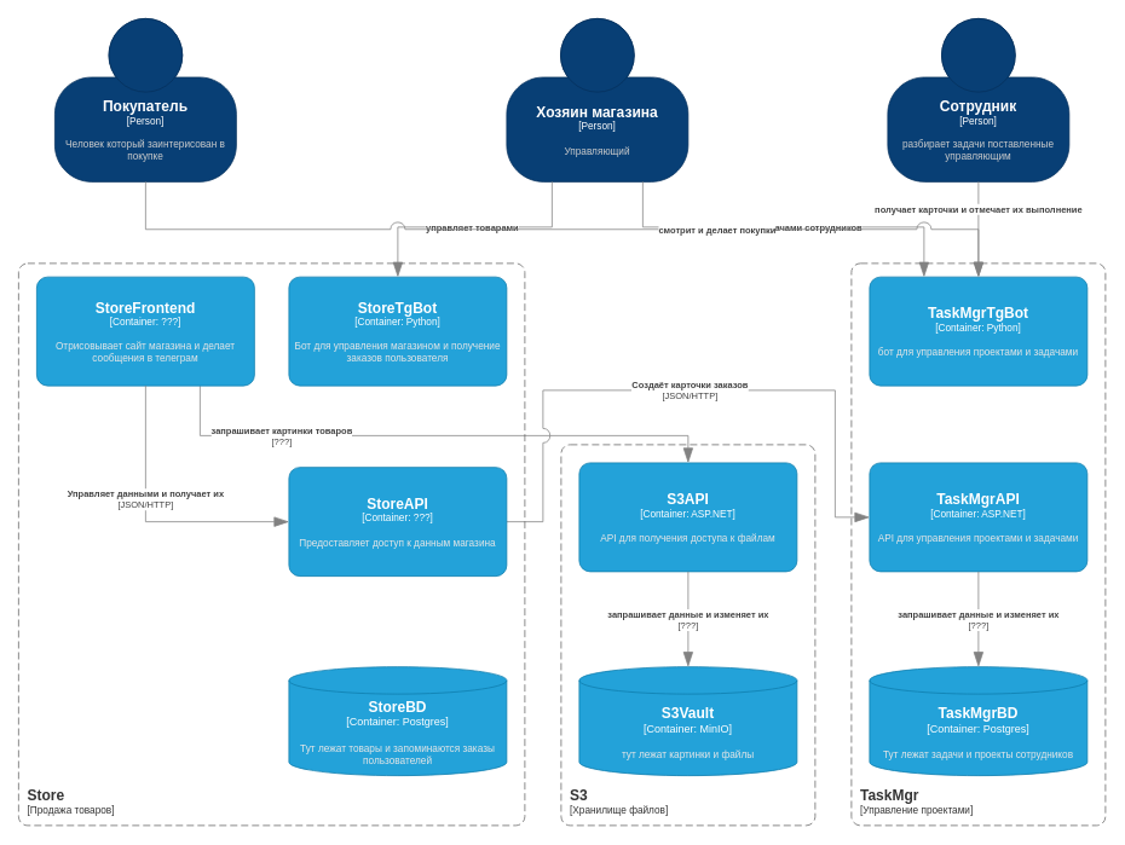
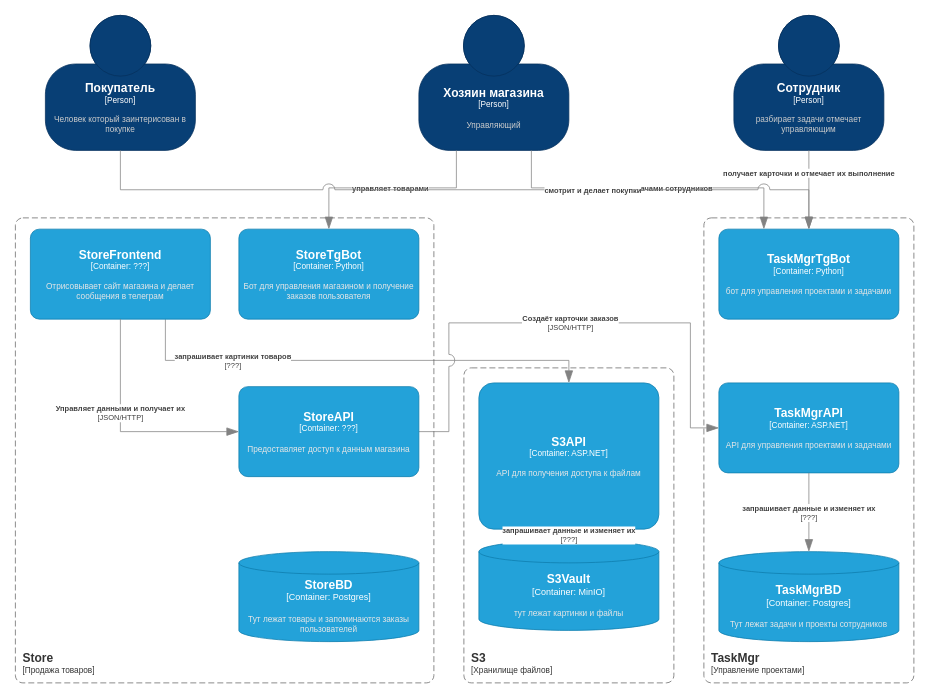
- <mxCell id="23" value="&lt;font style=&quot;font-size: 16px&quot;&gt;&lt;b&gt;Сотрудник&lt;/b&gt;&lt;/font&gt;&lt;div&gt;[Person]&lt;/div&gt;&lt;br&gt;&lt;div&gt;&lt;font style=&quot;font-size: 11px&quot;&gt;&lt;font color=&quot;#cccccc&quot;&gt;разбирает задачи поставленные управляющим&lt;/font&gt;&lt;/div&gt;" style="html=1;fontSize=11;dashed=0;whiteSpace=wrap;fillColor=#083F75;strokeColor=#06315C;fontColor=#ffffff;shape=mxgraph.c4.person2;align=center;metaEdit=1;points=[[0.5,0,0],[1,0.5,0],[1,0.75,0],[0.75,1,0],[0.5,1,0],[0.25,1,0],[0,0.75,0],[0,0.5,0]];resizable=0;" parent="1" vertex="1"><mxGeometry x="978" y="20" width="200" height="180" as="geometry" /></mxCell>
+ <mxCell id="23" value="&lt;font style=&quot;font-size: 16px&quot;&gt;&lt;b&gt;Сотрудник&lt;/b&gt;&lt;/font&gt;&lt;div&gt;[Person]&lt;/div&gt;&lt;br&gt;&lt;div&gt;&lt;font style=&quot;font-size: 11px&quot;&gt;&lt;font color=&quot;#cccccc&quot;&gt;разбирает задачи отмечает управляющим&lt;/font&gt;&lt;/div&gt;" style="html=1;fontSize=11;dashed=0;whiteSpace=wrap;fillColor=#083F75;strokeColor=#06315C;fontColor=#ffffff;shape=mxgraph.c4.person2;align=center;metaEdit=1;points=[[0.5,0,0],[1,0.5,0],[1,0.75,0],[0.75,1,0],[0.5,1,0],[0.25,1,0],[0,0.75,0],[0,0.5,0]];resizable=0;" parent="1" vertex="1"><mxGeometry x="978" y="20" width="200" height="180" as="geometry" /></mxCell>
- <mxCell id="12" value="&lt;font style=&quot;font-size: 16px&quot;&gt;&lt;b&gt;S3API&lt;/b&gt;&lt;/font&gt;&lt;div&gt;[Container: ASP.NET]&lt;/div&gt;&lt;br&gt;&lt;div&gt;&lt;font style=&quot;font-size: 11px&quot;&gt;&lt;font color=&quot;#E6E6E6&quot;&gt;API для получения доступа к файлам&lt;/font&gt;&lt;/div&gt;" style="rounded=1;whiteSpace=wrap;html=1;fontSize=11;labelBackgroundColor=none;fillColor=#23A2D9;fontColor=#ffffff;align=center;arcSize=10;strokeColor=#0E7DAD;metaEdit=1;resizable=0;points=[[0.25,0,0],[0.5,0,0],[0.75,0,0],[1,0.25,0],[1,0.5,0],[1,0.75,0],[0.75,1,0],[0.5,1,0],[0.25,1,0],[0,0.75,0],[0,0.5,0],[0,0.25,0]];" parent="9" vertex="1"><mxGeometry x="20" y="20" width="240" height="120" as="geometry" /></mxCell>
+ <mxCell id="12" value="&lt;font style=&quot;font-size: 16px&quot;&gt;&lt;b&gt;S3API&lt;/b&gt;&lt;/font&gt;&lt;div&gt;[Container: ASP.NET]&lt;/div&gt;&lt;br&gt;&lt;div&gt;&lt;font style=&quot;font-size: 11px&quot;&gt;&lt;font color=&quot;#E6E6E6&quot;&gt;API для получения доступа к файлам&lt;/font&gt;&lt;/div&gt;" style="rounded=1;whiteSpace=wrap;html=1;fontSize=11;labelBackgroundColor=none;fillColor=#23A2D9;fontColor=#ffffff;align=center;arcSize=10;strokeColor=#0E7DAD;metaEdit=1;resizable=0;points=[[0.25,0,0],[0.5,0,0],[0.75,0,0],[1,0.25,0],[1,0.5,0],[1,0.75,0],[0.75,1,0],[0.5,1,0],[0.25,1,0],[0,0.75,0],[0,0.5,0],[0,0.25,0]];" parent="9" vertex="1"><mxGeometry x="20" y="20" width="240" height="195" as="geometry" /></mxCell>
- <mxCell id="10" value="&lt;font style=&quot;font-size: 16px&quot;&gt;&lt;b&gt;S3Vault&lt;/b&gt;&lt;/font&gt;&lt;div&gt;[Container:&amp;nbsp;MinIO]&lt;/div&gt;&lt;br&gt;&lt;div&gt;&lt;font style=&quot;font-size: 11px&quot;&gt;&lt;font color=&quot;#E6E6E6&quot;&gt;тут лежат картинки и файлы&lt;/font&gt;&lt;/div&gt;" style="shape=cylinder3;size=15;whiteSpace=wrap;html=1;boundedLbl=1;rounded=0;labelBackgroundColor=none;fillColor=#23A2D9;fontSize=12;fontColor=#ffffff;align=center;strokeColor=#0E7DAD;metaEdit=1;points=[[0.5,0,0],[1,0.25,0],[1,0.5,0],[1,0.75,0],[0.5,1,0],[0,0.75,0],[0,0.5,0],[0,0.25,0]];resizable=0;" parent="9" vertex="1"><mxGeometry x="20" y="245" width="240" height="120" as="geometry" /></mxCell>
+ <mxCell id="10" value="&lt;font style=&quot;font-size: 16px&quot;&gt;&lt;b&gt;S3Vault&lt;/b&gt;&lt;/font&gt;&lt;div&gt;[Container:&amp;nbsp;MinIO]&lt;/div&gt;&lt;br&gt;&lt;div&gt;&lt;font style=&quot;font-size: 11px&quot;&gt;&lt;font color=&quot;#E6E6E6&quot;&gt;тут лежат картинки и файлы&lt;/font&gt;&lt;/div&gt;" style="shape=cylinder3;size=15;whiteSpace=wrap;html=1;boundedLbl=1;rounded=0;labelBackgroundColor=none;fillColor=#23A2D9;fontSize=12;fontColor=#ffffff;align=center;strokeColor=#0E7DAD;metaEdit=1;points=[[0.5,0,0],[1,0.25,0],[1,0.5,0],[1,0.75,0],[0.5,1,0],[0,0.75,0],[0,0.5,0],[0,0.25,0]];resizable=0;" parent="9" vertex="1"><mxGeometry x="20" y="230" width="240" height="120" as="geometry" /></mxCell>
